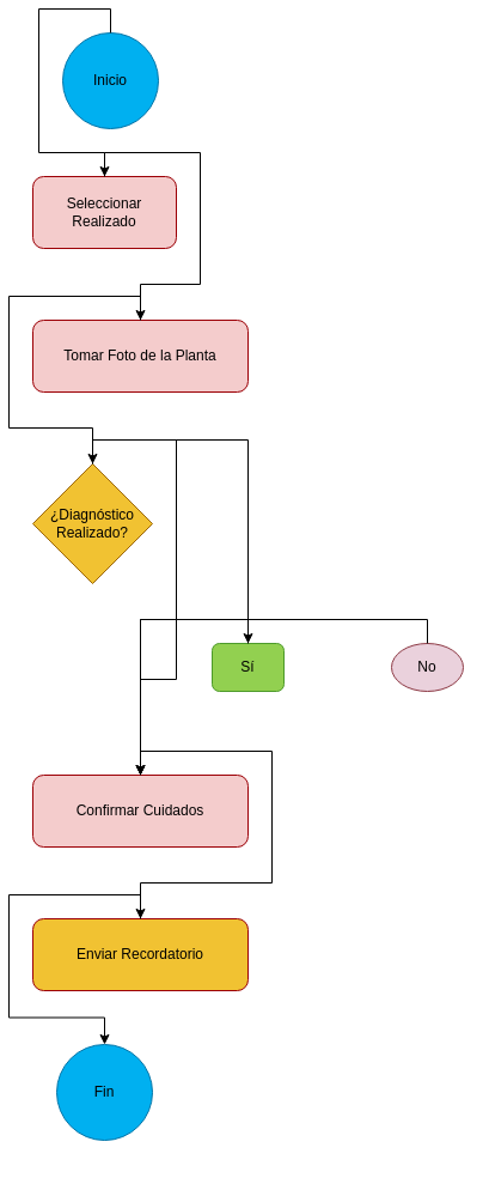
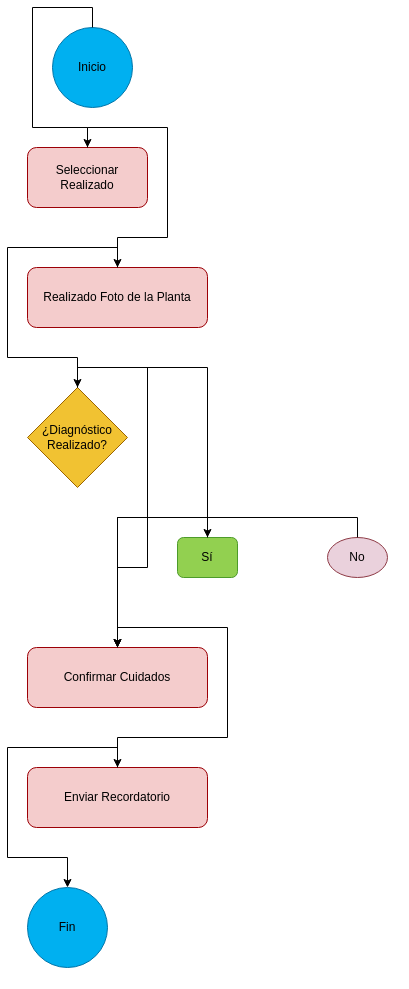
- <mxCell id="4" value="Tomar Foto de la Planta" style="rounded=1;whiteSpace=wrap;html=1;fillColor=#F4CCCC;strokeColor=#9C0006;" vertex="1" connectable="0" parent="1"><mxGeometry x="20" y="260" width="180" height="60" as="geometry" /></mxCell>
+ <mxCell id="4" value="Realizado Foto de la Planta" style="rounded=1;whiteSpace=wrap;html=1;fillColor=#F4CCCC;strokeColor=#9C0006;" vertex="1" connectable="0" parent="1"><mxGeometry x="20" y="260" width="180" height="60" as="geometry" /></mxCell>
- <mxCell id="9" value="Enviar Recordatorio" style="rounded=1;whiteSpace=wrap;html=1;fillColor=#f1c232;strokeColor=#9C0006;" vertex="1" connectable="0" parent="1"><mxGeometry x="20" y="760" width="180" height="60" as="geometry" /></mxCell>
+ <mxCell id="9" value="Enviar Recordatorio" style="rounded=1;whiteSpace=wrap;html=1;fillColor=#F4CCCC;strokeColor=#9C0006;" vertex="1" connectable="0" parent="1"><mxGeometry x="20" y="760" width="180" height="60" as="geometry" /></mxCell>
- <mxCell id="10" value="Fin" style="ellipse;whiteSpace=wrap;html=1;aspect=fixed;rounded=1;fillColor=#00B0F0;strokeColor=#0075A9;" vertex="1" connectable="0" parent="1"><mxGeometry x="40" y="865" width="80" height="80" as="geometry" /></mxCell>
+ <mxCell id="10" value="Fin" style="ellipse;whiteSpace=wrap;html=1;aspect=fixed;rounded=1;fillColor=#00B0F0;strokeColor=#0075A9;" vertex="1" connectable="0" parent="1"><mxGeometry x="20" y="880" width="80" height="80" as="geometry" /></mxCell>
